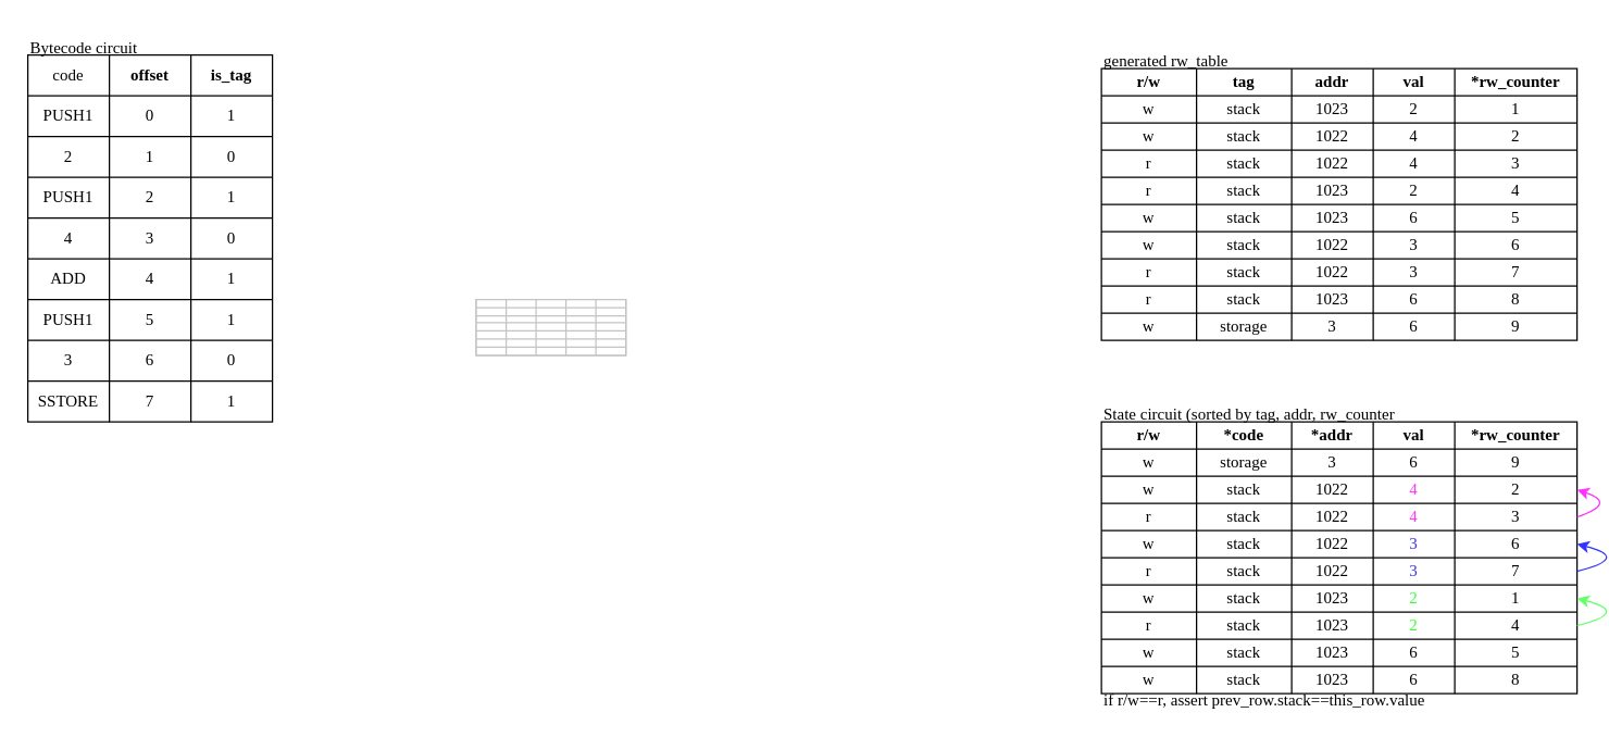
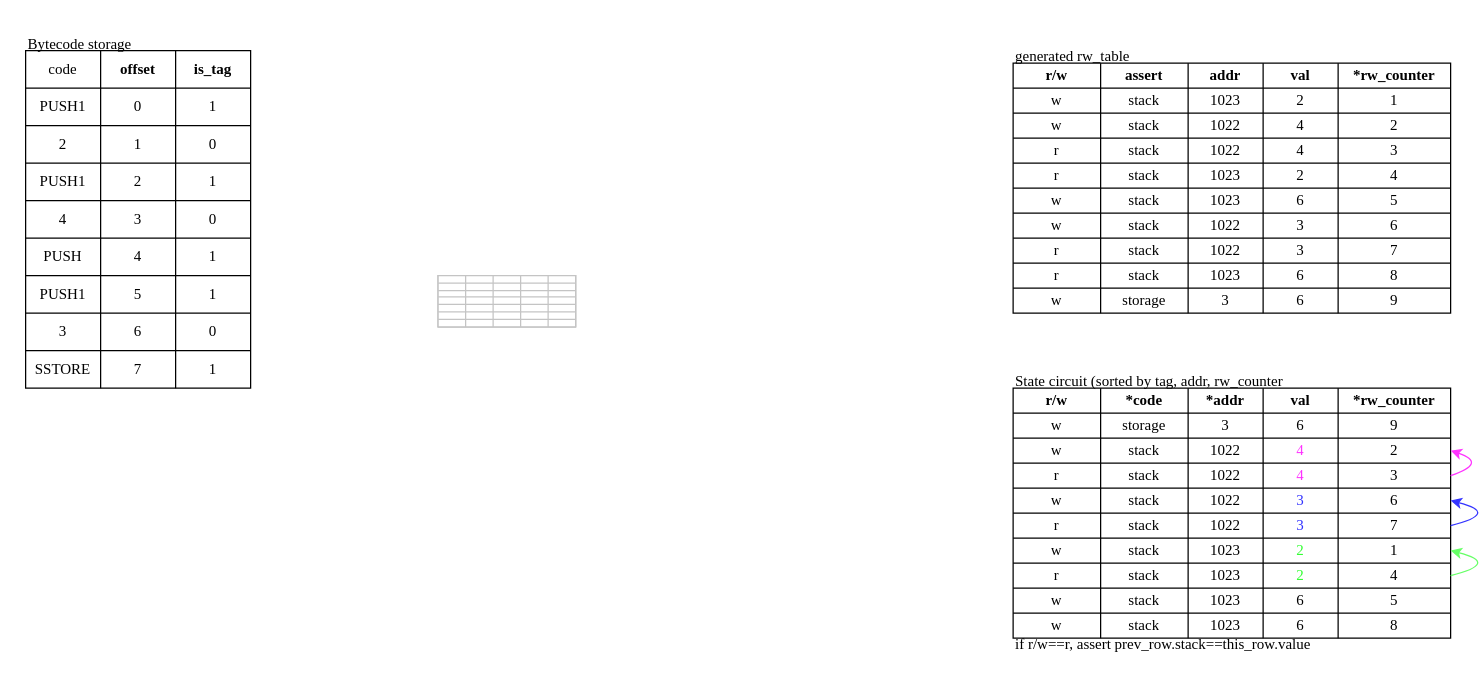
- <mxCell id="39" value="Bytecode circuit" style="text;html=1;strokeColor=none;fillColor=none;align=left;verticalAlign=middle;whiteSpace=wrap;rounded=0;fontFamily=Source Code Pro;fontSource=https%3A%2F%2Ffonts.googleapis.com%2Fcss%3Ffamily%3DSource%2BCode%2BPro;" vertex="1" parent="1"><mxGeometry x="20" y="20" width="130" height="30" as="geometry" /></mxCell>
+ <mxCell id="39" value="Bytecode storage" style="text;html=1;strokeColor=none;fillColor=none;align=left;verticalAlign=middle;whiteSpace=wrap;rounded=0;fontFamily=Source Code Pro;fontSource=https%3A%2F%2Ffonts.googleapis.com%2Fcss%3Ffamily%3DSource%2BCode%2BPro;" vertex="1" parent="1"><mxGeometry x="20" y="20" width="130" height="30" as="geometry" /></mxCell>
- <mxCell id="43" value="tag" style="shape=partialRectangle;html=1;whiteSpace=wrap;connectable=0;fillColor=none;top=0;left=0;bottom=0;right=0;overflow=hidden;fontFamily=Source Code Pro;fontSource=https%3A%2F%2Ffonts.googleapis.com%2Fcss%3Ffamily%3DSource%2BCode%2BPro;fontStyle=1" vertex="1" parent="41"><mxGeometry x="70" width="70" height="20" as="geometry"><mxRectangle width="70" height="20" as="alternateBounds" /></mxGeometry></mxCell>
+ <mxCell id="43" value="assert" style="shape=partialRectangle;html=1;whiteSpace=wrap;connectable=0;fillColor=none;top=0;left=0;bottom=0;right=0;overflow=hidden;fontFamily=Source Code Pro;fontSource=https%3A%2F%2Ffonts.googleapis.com%2Fcss%3Ffamily%3DSource%2BCode%2BPro;fontStyle=1" vertex="1" parent="41"><mxGeometry x="70" width="70" height="20" as="geometry"><mxRectangle width="70" height="20" as="alternateBounds" /></mxGeometry></mxCell>
- <mxCell id="24" value="ADD" style="shape=partialRectangle;html=1;whiteSpace=wrap;connectable=0;fillColor=none;top=0;left=0;bottom=0;right=0;overflow=hidden;fontFamily=Source Code Pro;fontSource=https%3A%2F%2Ffonts.googleapis.com%2Fcss%3Ffamily%3DSource%2BCode%2BPro;" vertex="1" parent="23"><mxGeometry width="60" height="30" as="geometry"><mxRectangle width="60" height="30" as="alternateBounds" /></mxGeometry></mxCell>
+ <mxCell id="24" value="PUSH" style="shape=partialRectangle;html=1;whiteSpace=wrap;connectable=0;fillColor=none;top=0;left=0;bottom=0;right=0;overflow=hidden;fontFamily=Source Code Pro;fontSource=https%3A%2F%2Ffonts.googleapis.com%2Fcss%3Ffamily%3DSource%2BCode%2BPro;" vertex="1" parent="23"><mxGeometry width="60" height="30" as="geometry"><mxRectangle width="60" height="30" as="alternateBounds" /></mxGeometry></mxCell>
